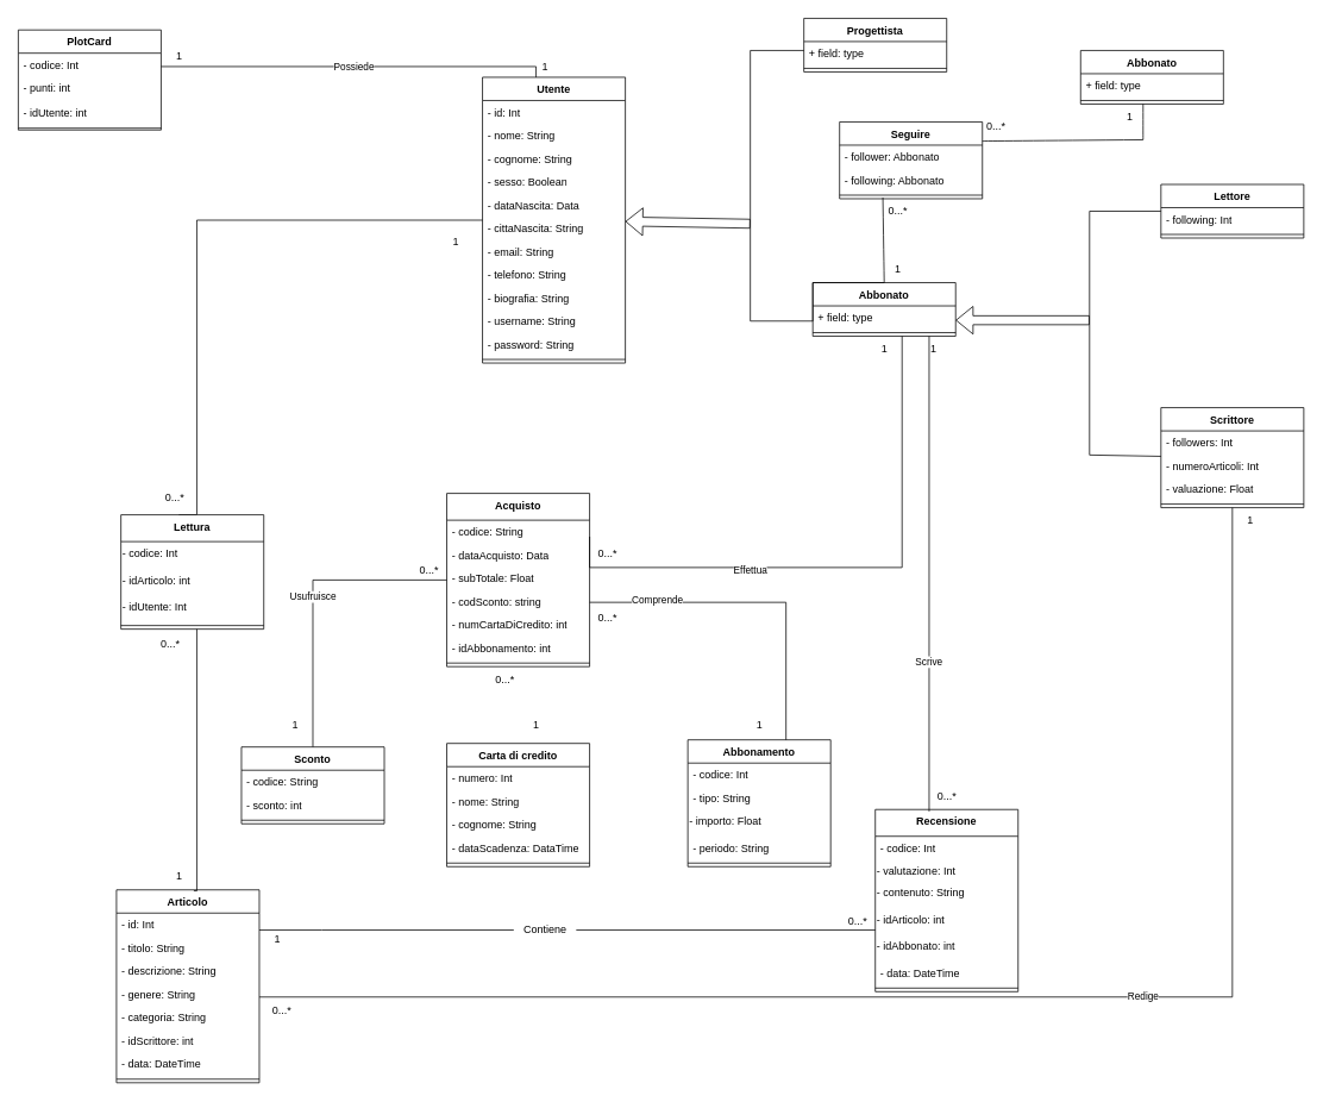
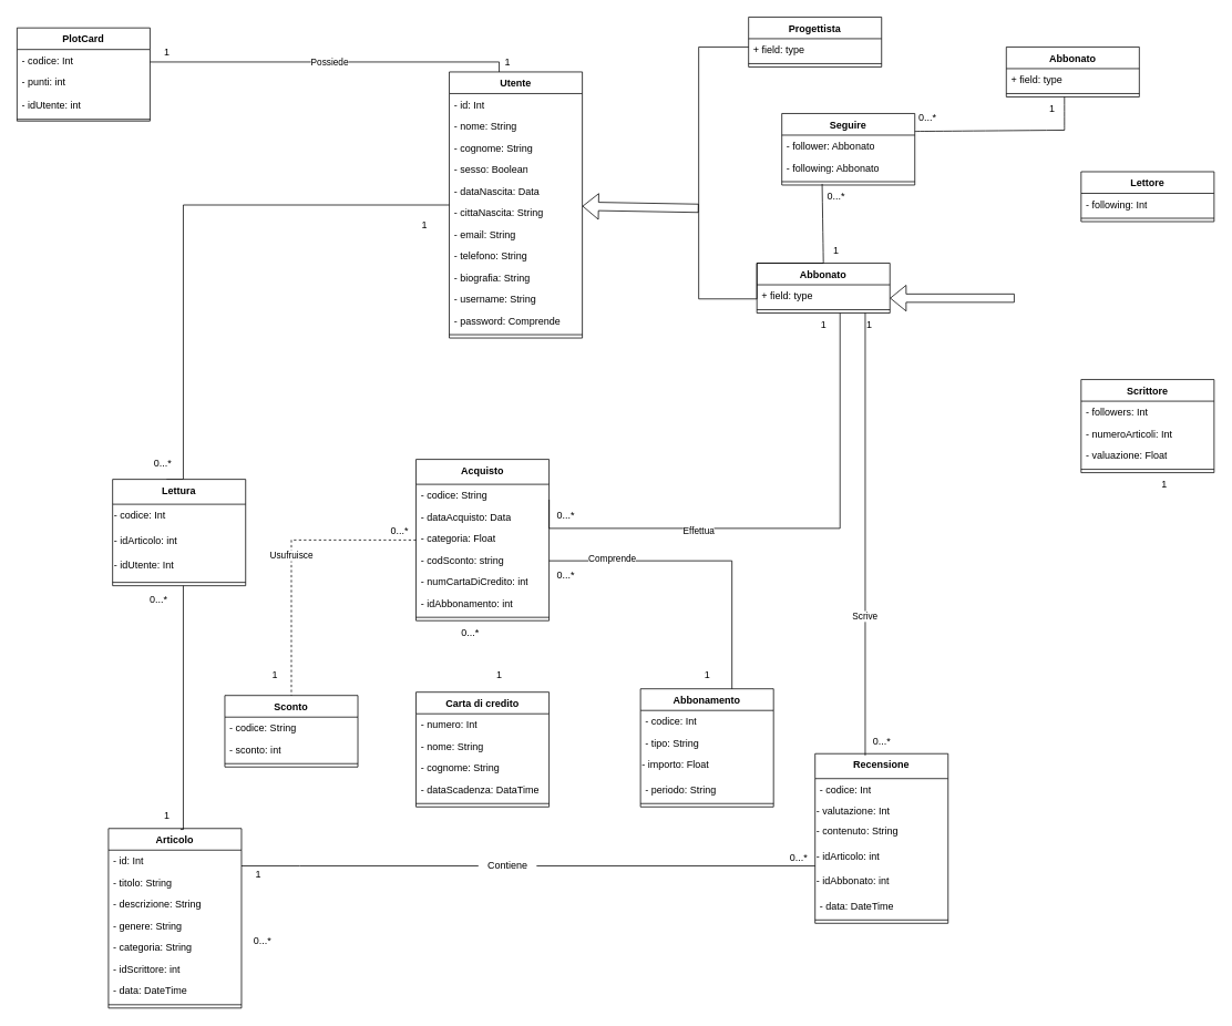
- <mxCell id="55" value="- password: String" style="text;strokeColor=none;fillColor=none;align=left;verticalAlign=top;spacingLeft=4;spacingRight=4;overflow=hidden;rotatable=0;points=[[0,0.5],[1,0.5]];portConstraint=eastwest;whiteSpace=wrap;html=1;" vertex="1" parent="44"><mxGeometry y="286" width="160" height="26" as="geometry" /></mxCell>
+ <mxCell id="55" value="- password: Comprende" style="text;strokeColor=none;fillColor=none;align=left;verticalAlign=top;spacingLeft=4;spacingRight=4;overflow=hidden;rotatable=0;points=[[0,0.5],[1,0.5]];portConstraint=eastwest;whiteSpace=wrap;html=1;" vertex="1" parent="44"><mxGeometry y="286" width="160" height="26" as="geometry" /></mxCell>
- <mxCell id="78" value="" style="endArrow=none;html=1;rounded=0;" edge="1" parent="1" source="57" target="60"><mxGeometry width="50" height="50" relative="1" as="geometry"><mxPoint x="1250" y="196" as="sourcePoint" /><mxPoint x="740" y="476" as="targetPoint" /><Array as="points"><mxPoint x="1220" y="236" /><mxPoint x="1220" y="509" /></Array></mxGeometry></mxCell>
- <mxCell id="93" value="- subTotale: Float" style="text;strokeColor=none;fillColor=none;align=left;verticalAlign=top;spacingLeft=4;spacingRight=4;overflow=hidden;rotatable=0;points=[[0,0.5],[1,0.5]];portConstraint=eastwest;whiteSpace=wrap;html=1;fontFamily=Helvetica;fontSize=12;fontColor=default;" vertex="1" parent="90"><mxGeometry y="82" width="160" height="26" as="geometry" /></mxCell>
+ <mxCell id="93" value="- categoria: Float" style="text;strokeColor=none;fillColor=none;align=left;verticalAlign=top;spacingLeft=4;spacingRight=4;overflow=hidden;rotatable=0;points=[[0,0.5],[1,0.5]];portConstraint=eastwest;whiteSpace=wrap;html=1;fontFamily=Helvetica;fontSize=12;fontColor=default;" vertex="1" parent="90"><mxGeometry y="82" width="160" height="26" as="geometry" /></mxCell>
- <mxCell id="68" value="Usufruisce" style="edgeStyle=orthogonalEdgeStyle;rounded=0;orthogonalLoop=1;jettySize=auto;html=1;endArrow=none;startFill=0;" edge="1" parent="1" source="90" target="34"><mxGeometry relative="1" as="geometry"><mxPoint x="520" y="561" as="sourcePoint" /></mxGeometry></mxCell>
+ <mxCell id="68" value="Usufruisce" style="edgeStyle=orthogonalEdgeStyle;rounded=0;orthogonalLoop=1;jettySize=auto;html=1;endArrow=none;startFill=0;dashed=1;" edge="1" parent="1" source="90" target="34"><mxGeometry relative="1" as="geometry"><mxPoint x="520" y="561" as="sourcePoint" /></mxGeometry></mxCell>
- <mxCell id="79" value="&lt;div&gt;Redige&lt;/div&gt;" style="edgeStyle=orthogonalEdgeStyle;rounded=0;orthogonalLoop=1;jettySize=auto;html=1;endArrow=none;startFill=0;" edge="1" parent="1" source="3" target="60"><mxGeometry x="0.209" relative="1" as="geometry"><mxPoint x="260" y="1156" as="sourcePoint" /><mxPoint x="1380" y="552" as="targetPoint" /><Array as="points"><mxPoint x="1380" y="1116" /></Array><mxPoint as="offset" /></mxGeometry></mxCell>
